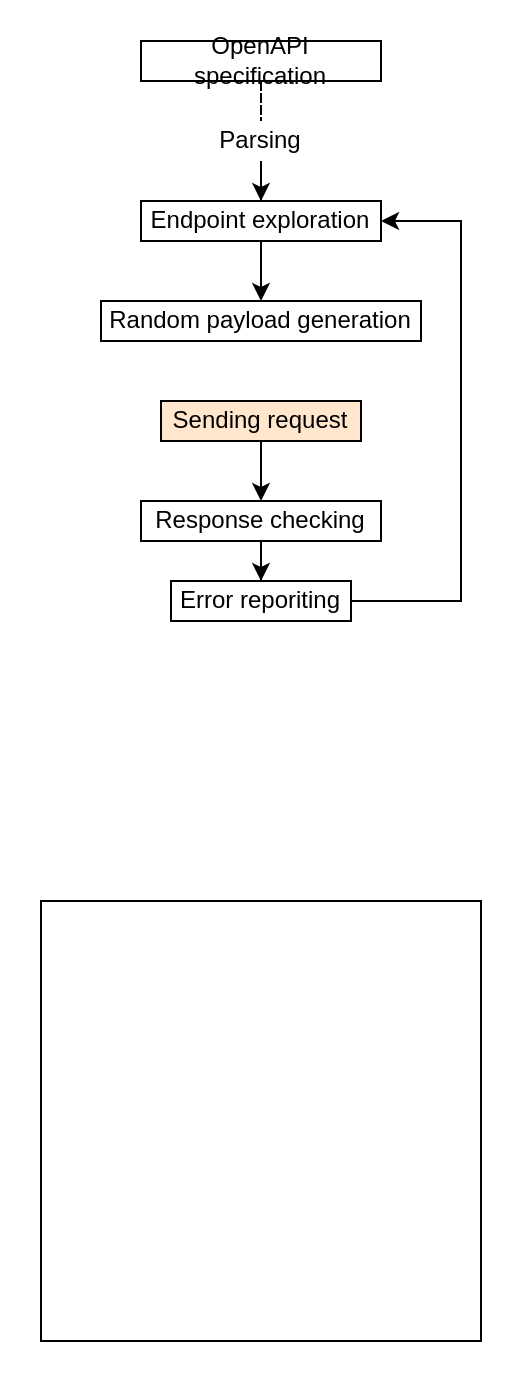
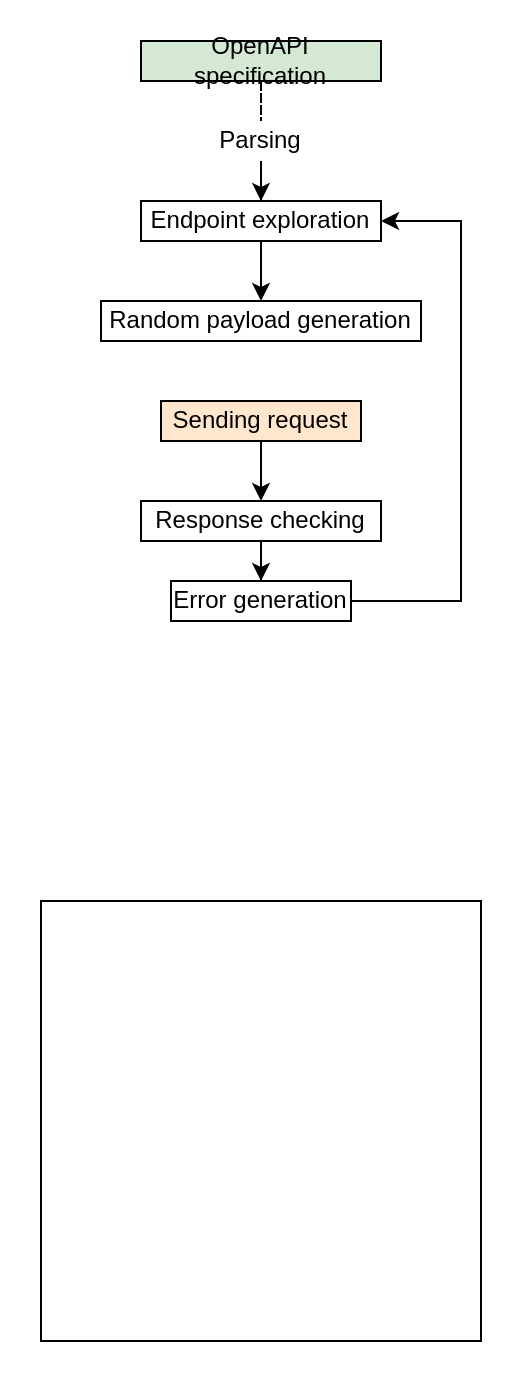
- <mxCell id="3" value="OpenAPI specification" style="rounded=0;whiteSpace=wrap;html=1;" vertex="1" parent="1"><mxGeometry x="70" y="20" width="120" height="20" as="geometry" /></mxCell>
+ <mxCell id="3" value="OpenAPI specification" style="rounded=0;whiteSpace=wrap;html=1;fillColor=#d5e8d4;" vertex="1" parent="1"><mxGeometry x="70" y="20" width="120" height="20" as="geometry" /></mxCell>
- <mxCell id="13" value="Error reporiting" style="rounded=0;whiteSpace=wrap;html=1;" vertex="1" parent="1"><mxGeometry x="85" y="290" width="90" height="20" as="geometry" /></mxCell>
+ <mxCell id="13" value="Error generation" style="rounded=0;whiteSpace=wrap;html=1;" vertex="1" parent="1"><mxGeometry x="85" y="290" width="90" height="20" as="geometry" /></mxCell>
